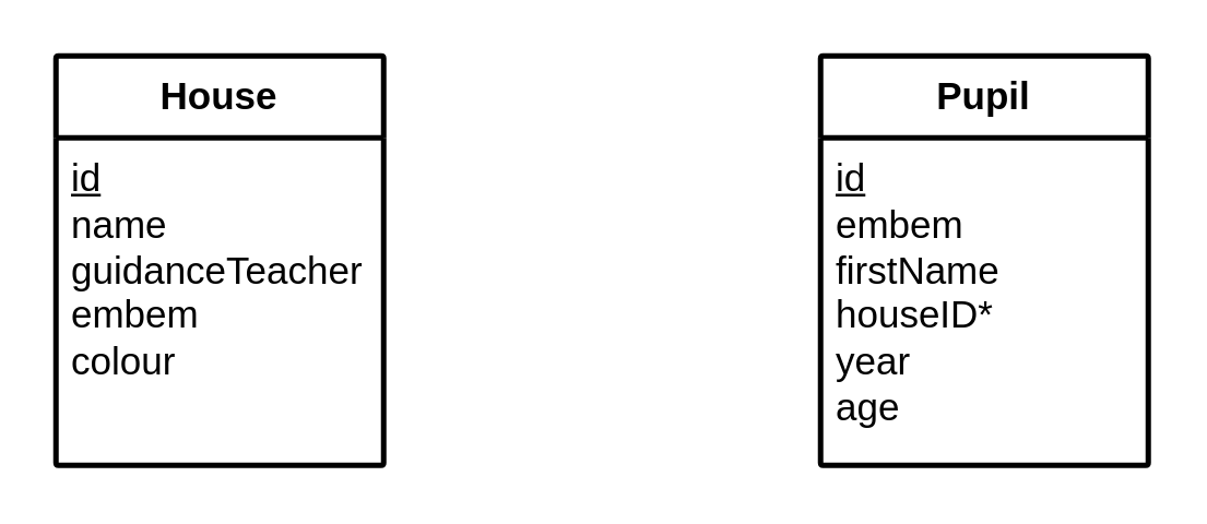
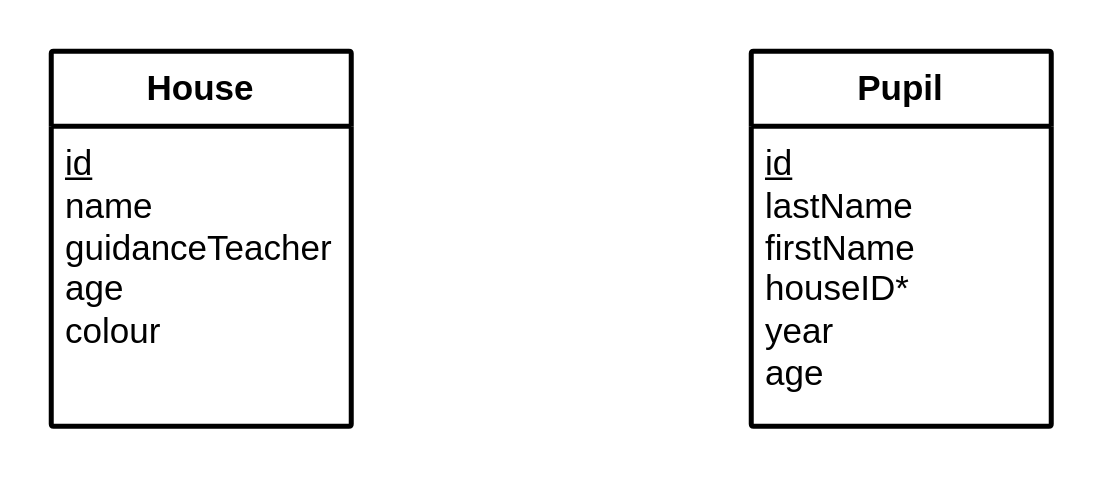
- <mxCell id="3" value="&lt;font style=&quot;font-size: 14px;&quot;&gt;&lt;u style=&quot;&quot;&gt;id&lt;/u&gt;&lt;/font&gt;&lt;div&gt;&lt;font style=&quot;font-size: 14px;&quot;&gt;name&lt;br&gt;guidanceTeacher&lt;br&gt;embem&lt;/font&gt;&lt;/div&gt;&lt;div&gt;&lt;font style=&quot;font-size: 14px;&quot;&gt;colour&lt;br&gt;&lt;/font&gt;&lt;/div&gt;" style="align=left;strokeColor=none;fillColor=none;spacingLeft=4;fontSize=12;verticalAlign=top;resizable=0;rotatable=0;part=1;html=1;" parent="2" vertex="1"><mxGeometry y="30" width="120" height="120" as="geometry" /></mxCell>
+ <mxCell id="3" value="&lt;font style=&quot;font-size: 14px;&quot;&gt;&lt;u style=&quot;&quot;&gt;id&lt;/u&gt;&lt;/font&gt;&lt;div&gt;&lt;font style=&quot;font-size: 14px;&quot;&gt;name&lt;br&gt;guidanceTeacher&lt;br&gt;age&lt;/font&gt;&lt;/div&gt;&lt;div&gt;&lt;font style=&quot;font-size: 14px;&quot;&gt;colour&lt;br&gt;&lt;/font&gt;&lt;/div&gt;" style="align=left;strokeColor=none;fillColor=none;spacingLeft=4;fontSize=12;verticalAlign=top;resizable=0;rotatable=0;part=1;html=1;" parent="2" vertex="1"><mxGeometry y="30" width="120" height="120" as="geometry" /></mxCell>
- <mxCell id="6" value="&lt;font style=&quot;font-size: 14px;&quot;&gt;&lt;u style=&quot;&quot;&gt;id&lt;br&gt;&lt;/u&gt;embem&lt;br&gt;firstName&lt;br&gt;houseID*&lt;br&gt;year&lt;br&gt;age&lt;/font&gt;" style="align=left;strokeColor=none;fillColor=none;spacingLeft=4;fontSize=12;verticalAlign=top;resizable=0;rotatable=0;part=1;html=1;" parent="5" vertex="1"><mxGeometry y="30" width="120" height="120" as="geometry" /></mxCell>
+ <mxCell id="6" value="&lt;font style=&quot;font-size: 14px;&quot;&gt;&lt;u style=&quot;&quot;&gt;id&lt;br&gt;&lt;/u&gt;lastName&lt;br&gt;firstName&lt;br&gt;houseID*&lt;br&gt;year&lt;br&gt;age&lt;/font&gt;" style="align=left;strokeColor=none;fillColor=none;spacingLeft=4;fontSize=12;verticalAlign=top;resizable=0;rotatable=0;part=1;html=1;" parent="5" vertex="1"><mxGeometry y="30" width="120" height="120" as="geometry" /></mxCell>
